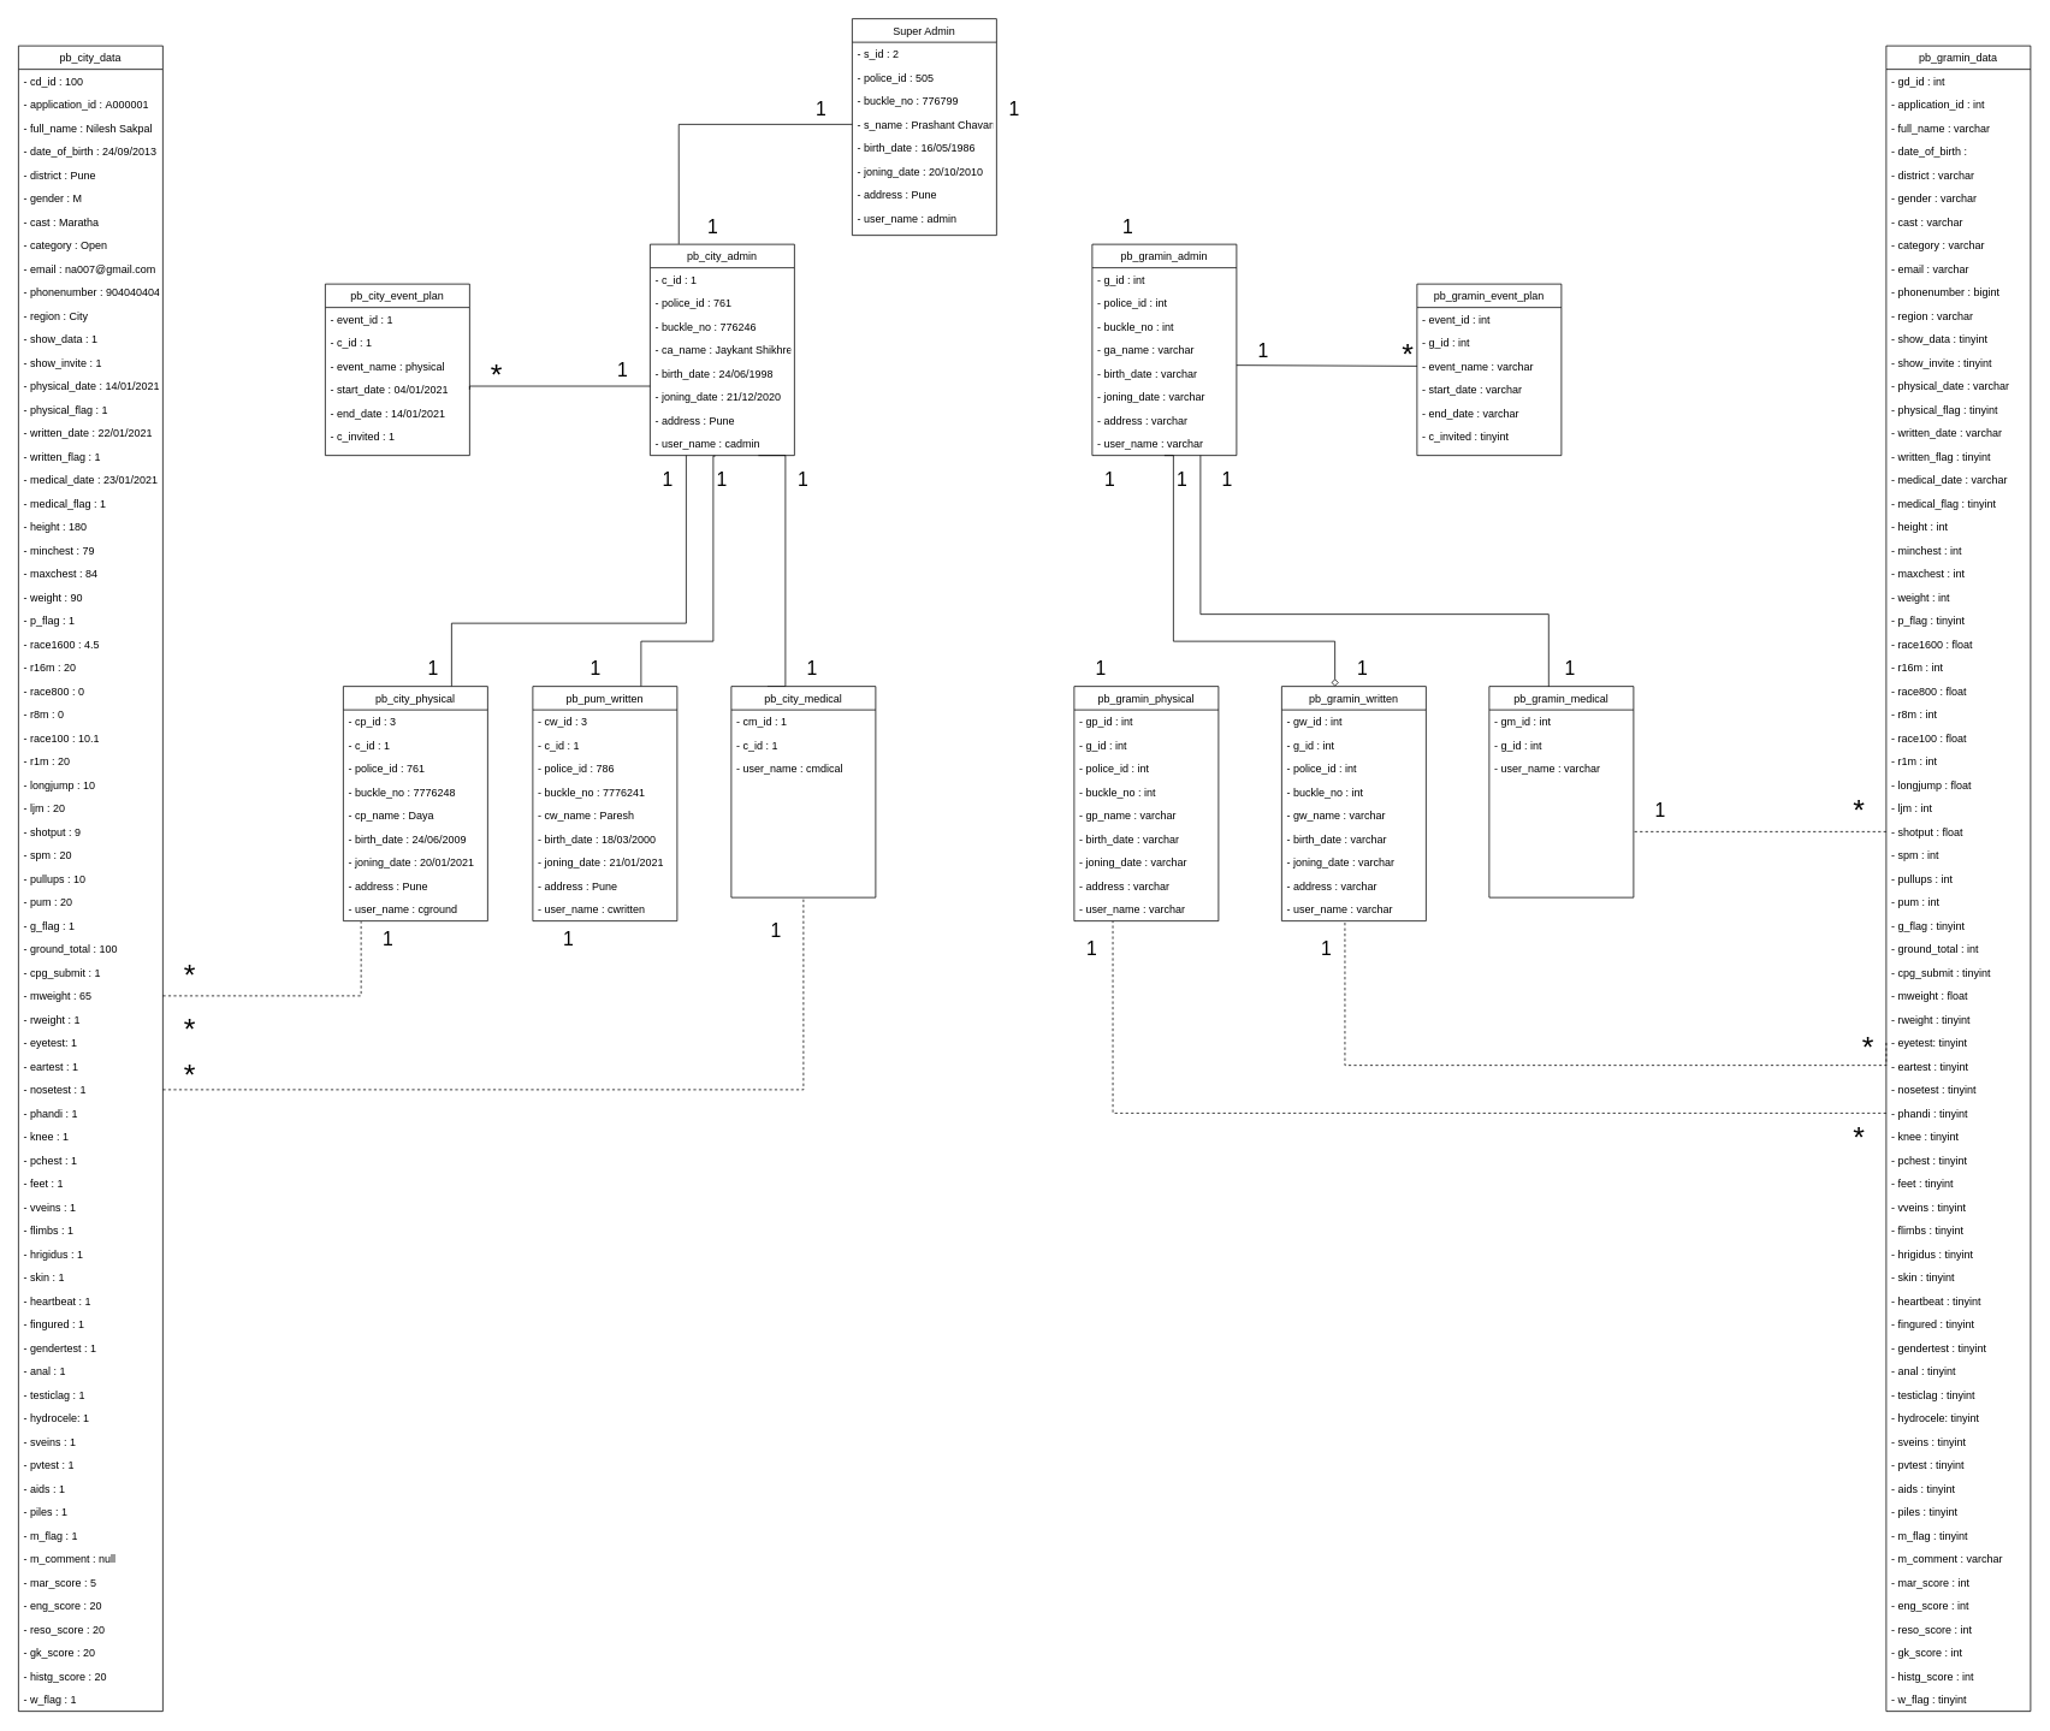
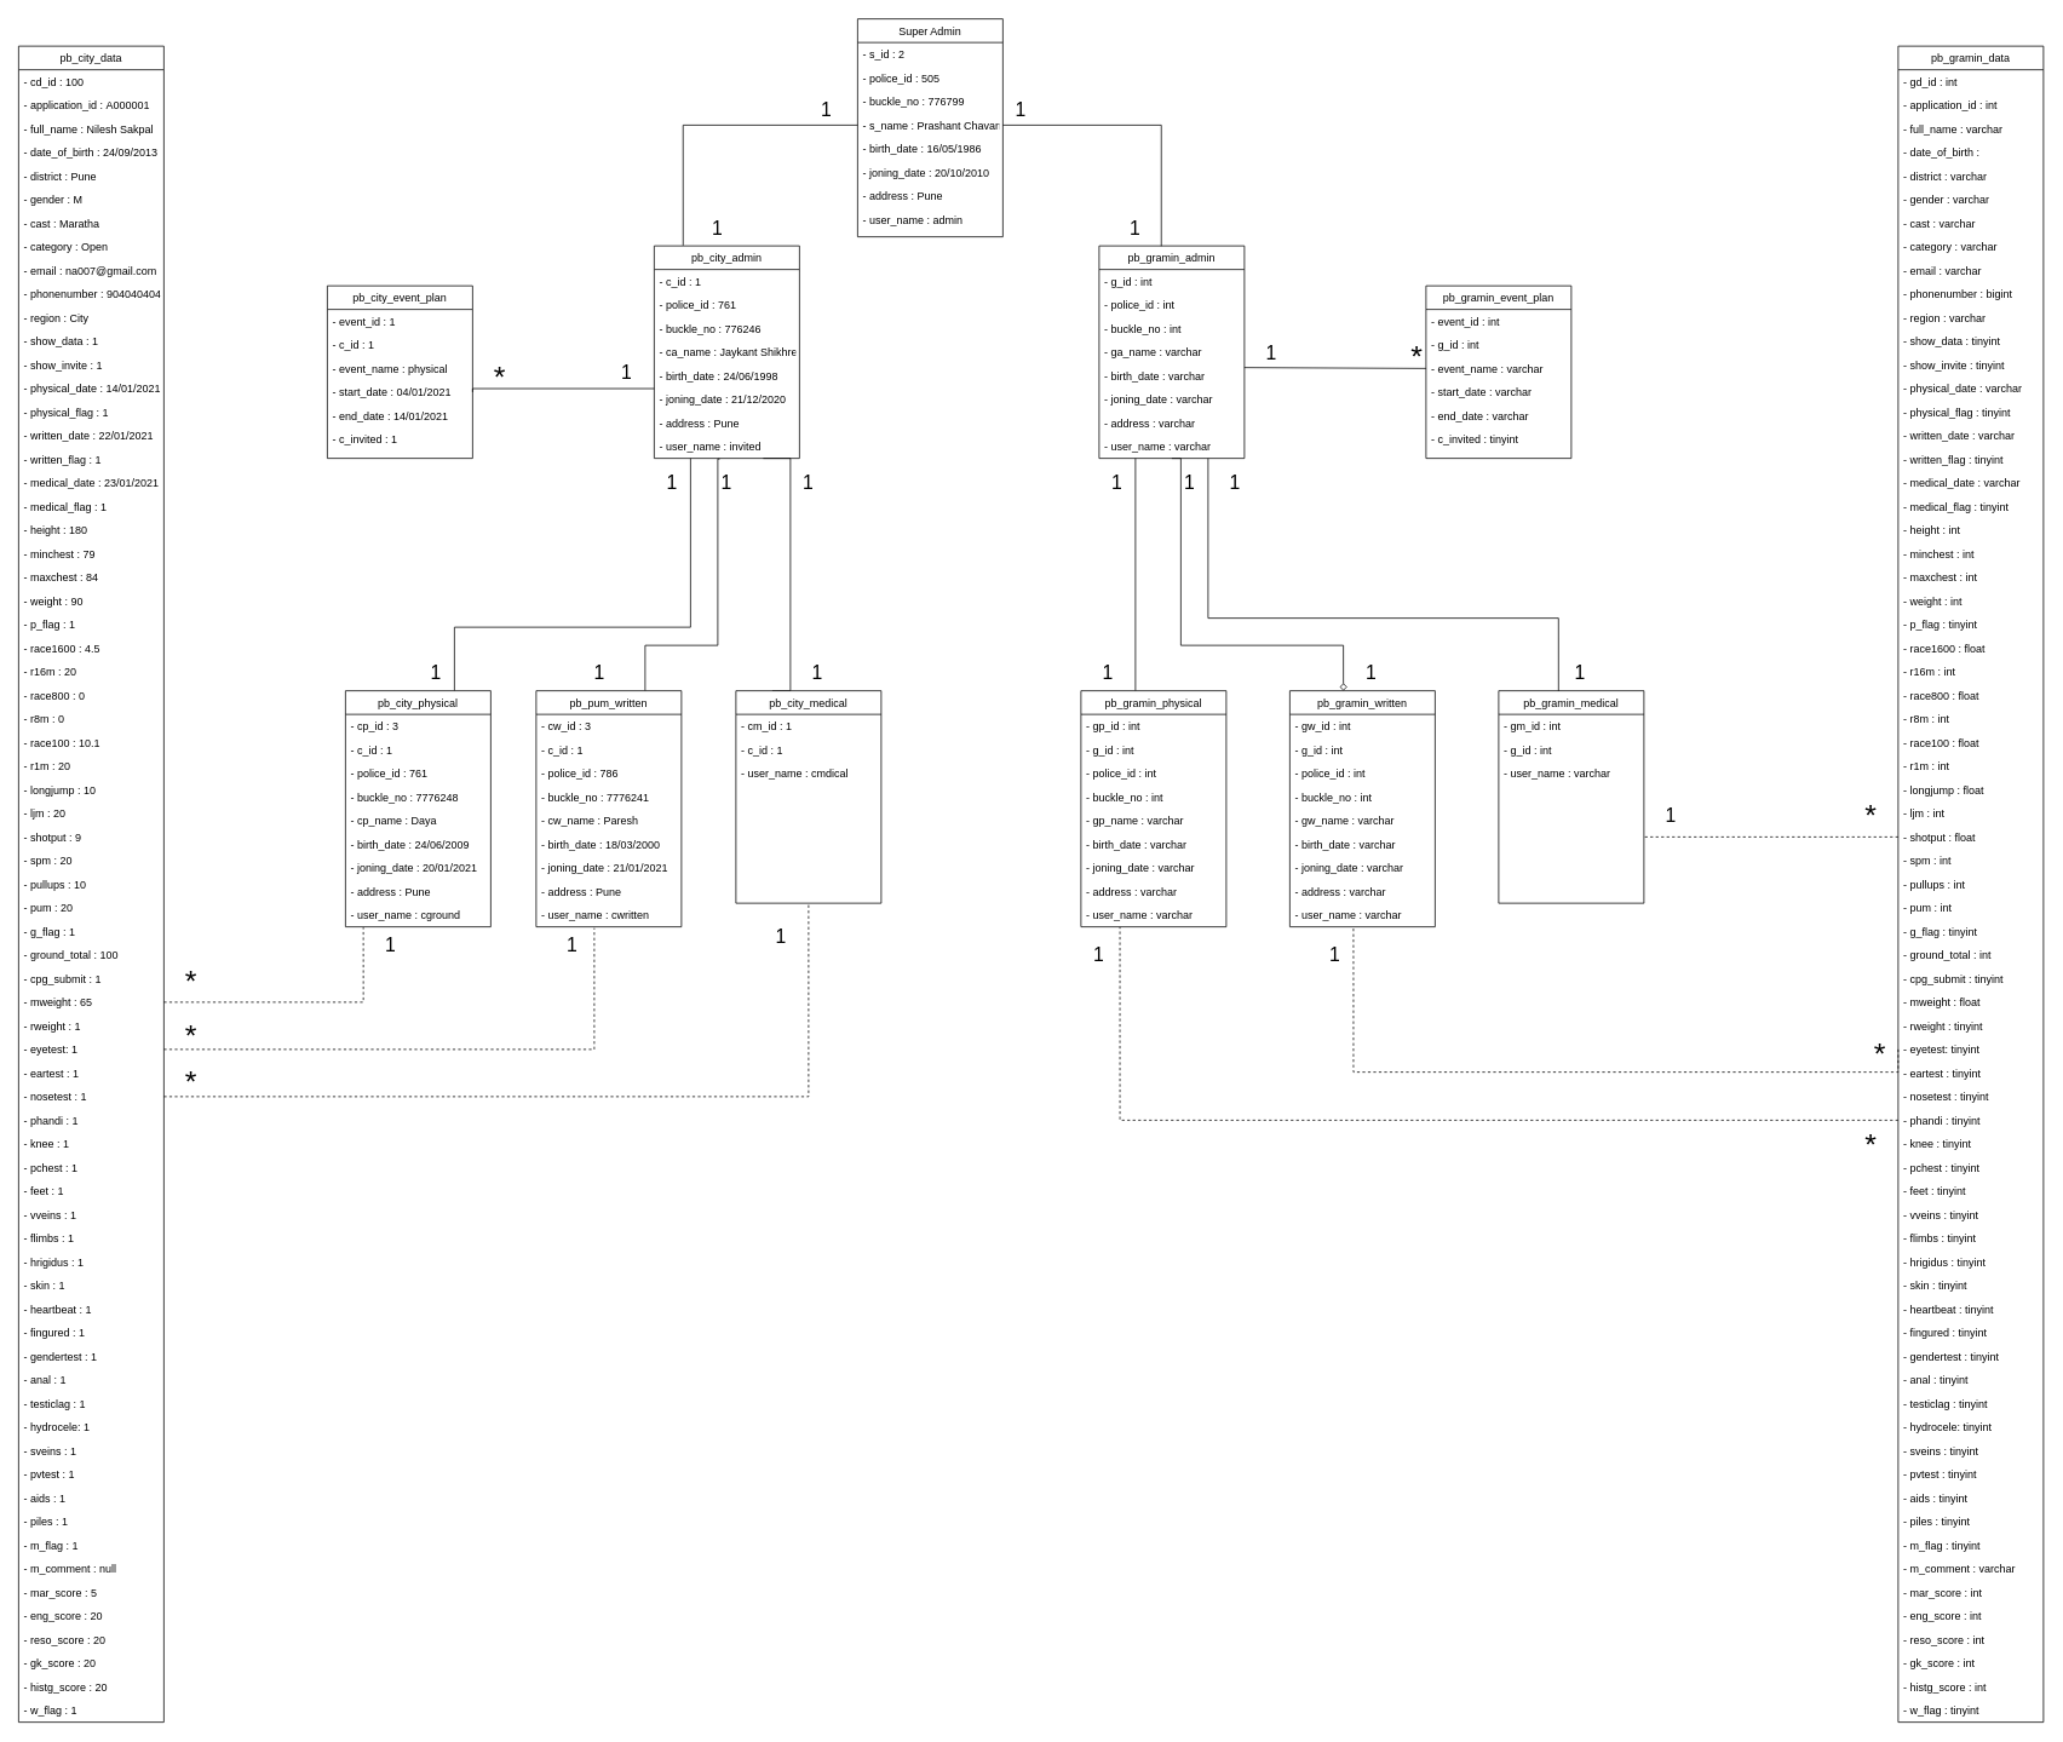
+ <mxCell id="271" style="edgeStyle=orthogonalEdgeStyle;rounded=0;orthogonalLoop=1;jettySize=auto;html=1;exitX=1;exitY=0.5;exitDx=0;exitDy=0;entryX=0.428;entryY=0.001;entryDx=0;entryDy=0;entryPerimeter=0;endArrow=none;endFill=0;" edge="1" parent="1" source="6" target="128"><mxGeometry relative="1" as="geometry" /></mxCell>
- <mxCell id="20" value="- user_name : cadmin" style="text;align=left;verticalAlign=top;spacingLeft=4;spacingRight=4;overflow=hidden;rotatable=0;points=[[0,0.5],[1,0.5]];portConstraint=eastwest;" vertex="1" parent="12"><mxGeometry y="208" width="160" height="26" as="geometry" /></mxCell>
+ <mxCell id="20" value="- user_name : invited" style="text;align=left;verticalAlign=top;spacingLeft=4;spacingRight=4;overflow=hidden;rotatable=0;points=[[0,0.5],[1,0.5]];portConstraint=eastwest;" vertex="1" parent="12"><mxGeometry y="208" width="160" height="26" as="geometry" /></mxCell>
+ <mxCell id="127" style="edgeStyle=orthogonalEdgeStyle;rounded=0;orthogonalLoop=1;jettySize=auto;html=1;exitX=0.25;exitY=1;exitDx=0;exitDy=0;endArrow=none;endFill=0;entryX=0.375;entryY=0;entryDx=0;entryDy=0;entryPerimeter=0;" edge="1" parent="1" source="128" target="144"><mxGeometry relative="1" as="geometry"><mxPoint x="1250" y="720" as="targetPoint" /></mxGeometry></mxCell>
+ <mxCell id="276" style="edgeStyle=orthogonalEdgeStyle;rounded=0;orthogonalLoop=1;jettySize=auto;html=1;exitX=1;exitY=0.5;exitDx=0;exitDy=0;entryX=0.4;entryY=1.054;entryDx=0;entryDy=0;entryPerimeter=0;dashed=1;endArrow=none;endFill=0;" edge="1" parent="1" source="70" target="124"><mxGeometry relative="1" as="geometry"><Array as="points"><mxPoint x="654" y="1155" /></Array></mxGeometry></mxCell>
